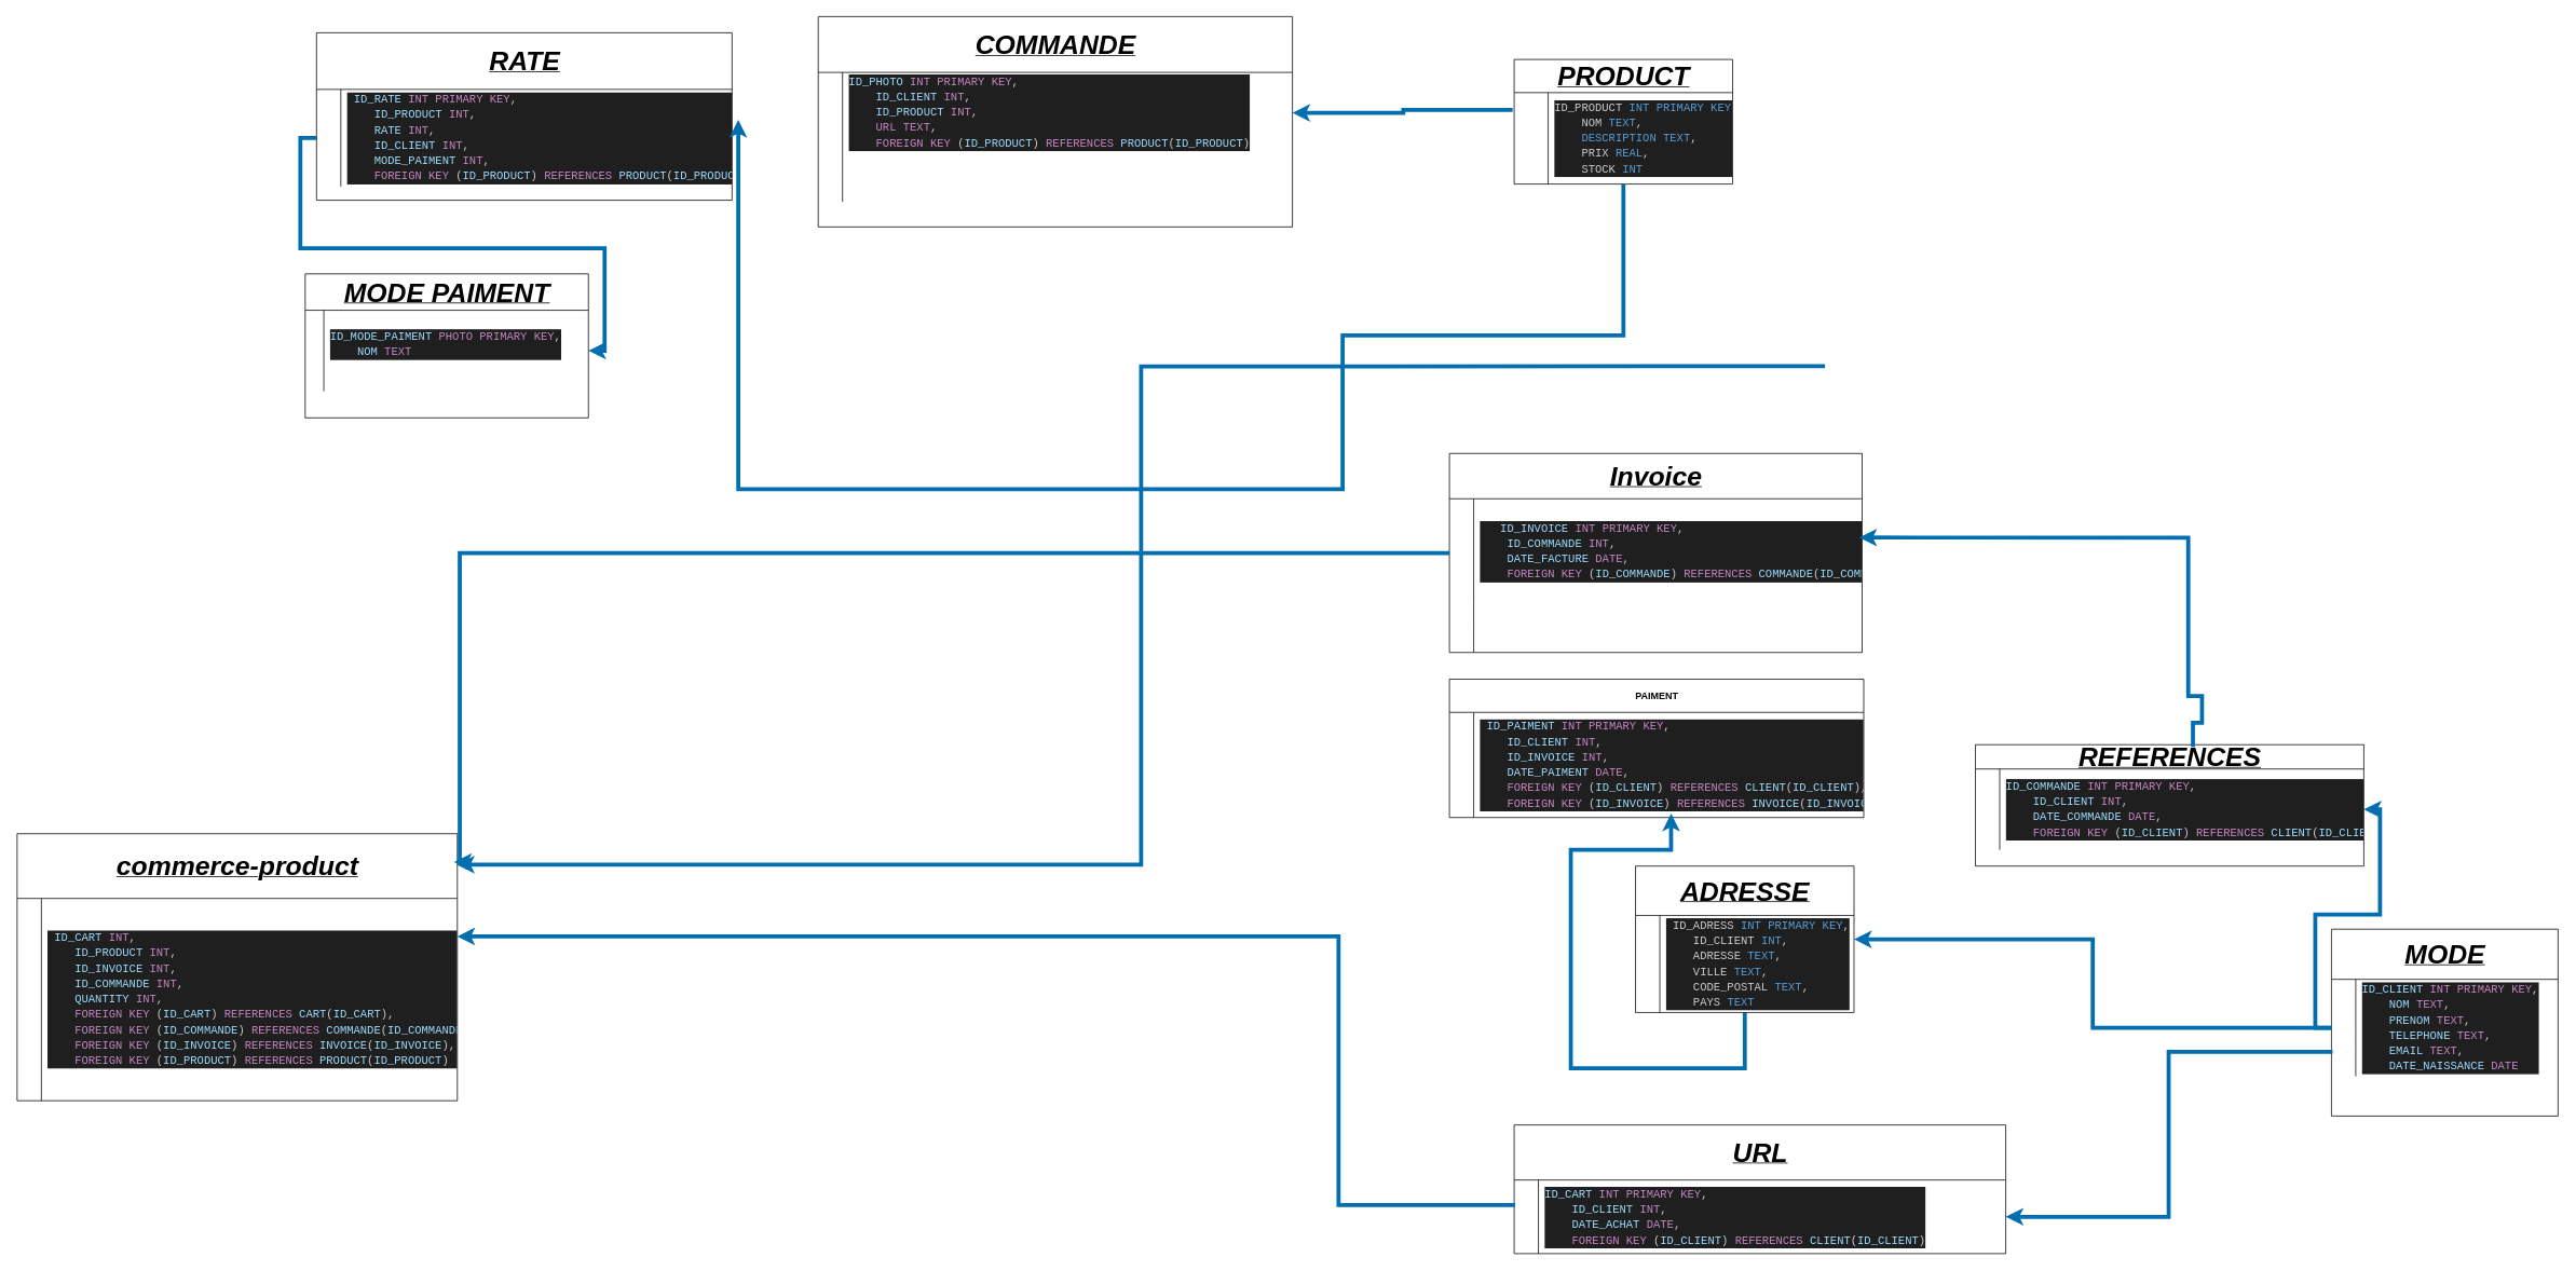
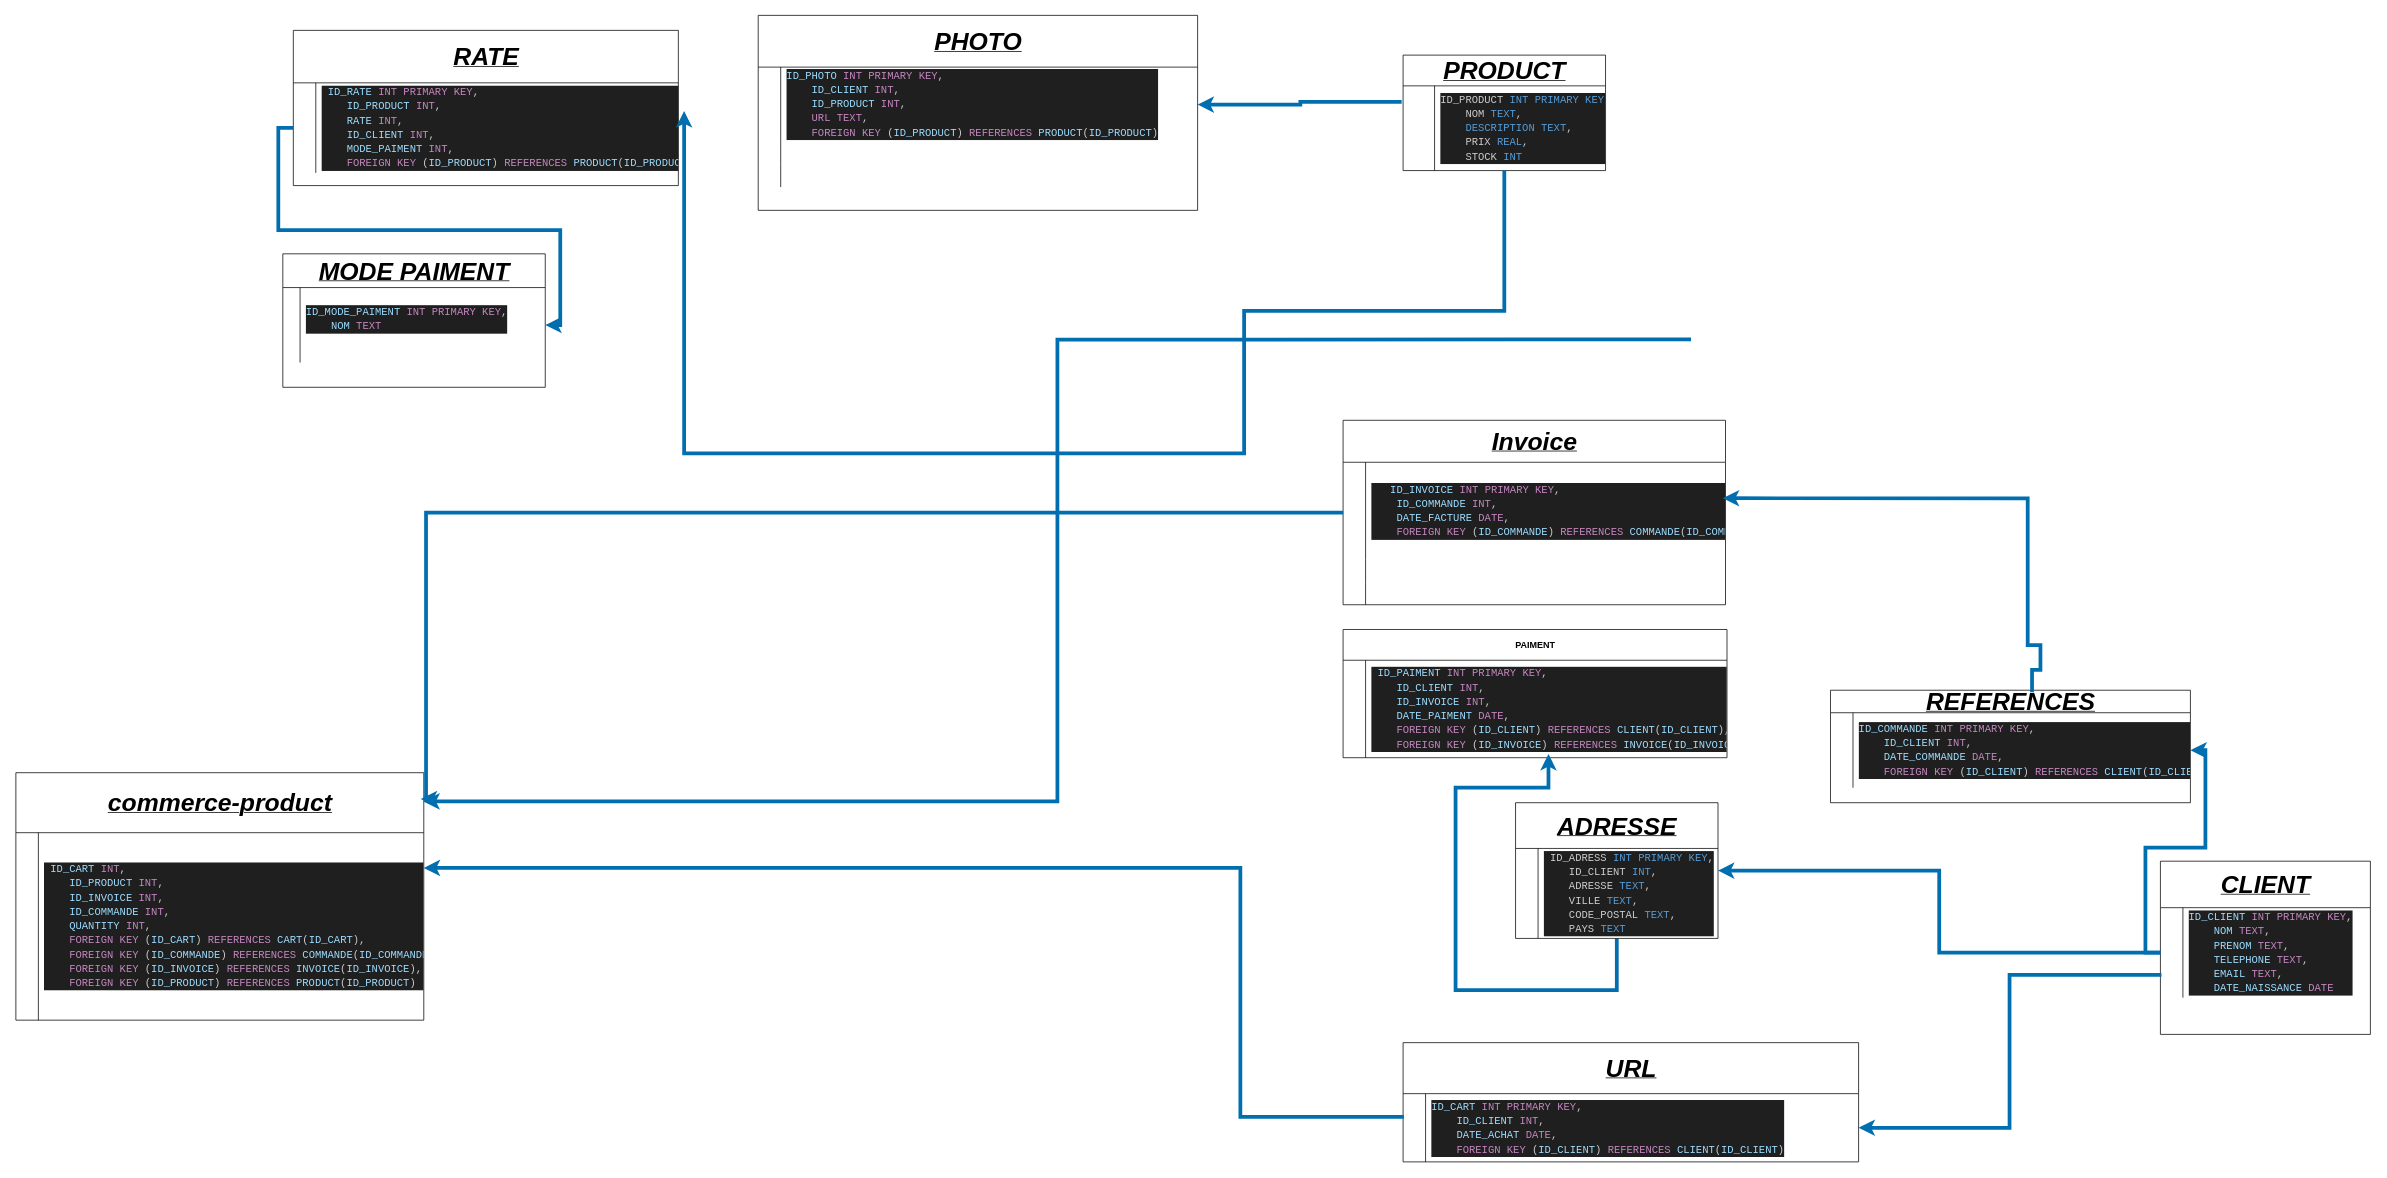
- <mxCell id="54" value="&lt;i&gt;&lt;u&gt;&lt;font style=&quot;font-size: 33px;&quot;&gt;COMMANDE&lt;/font&gt;&lt;/u&gt;&lt;/i&gt;" style="shape=table;startSize=69;container=1;collapsible=1;childLayout=tableLayout;fixedRows=1;rowLines=0;fontStyle=1;align=center;resizeLast=1;html=1;" vertex="1" parent="1"><mxGeometry x="1010" y="20" width="586" height="260" as="geometry" /></mxCell>
+ <mxCell id="54" value="&lt;i&gt;&lt;u&gt;&lt;font style=&quot;font-size: 33px;&quot;&gt;PHOTO&lt;/font&gt;&lt;/u&gt;&lt;/i&gt;" style="shape=table;startSize=69;container=1;collapsible=1;childLayout=tableLayout;fixedRows=1;rowLines=0;fontStyle=1;align=center;resizeLast=1;html=1;" vertex="1" parent="1"><mxGeometry x="1010" y="20" width="586" height="260" as="geometry" /></mxCell>
- <mxCell id="25" value="&#10;&lt;div style=&quot;color: #cccccc;background-color: #1f1f1f;font-family: Consolas, 'Courier New', monospace;font-weight: normal;font-size: 14px;line-height: 19px;white-space: pre;&quot;&gt;&lt;div&gt;&lt;span style=&quot;color: #9cdcfe;&quot;&gt;ID_MODE_PAIMENT&lt;/span&gt;&lt;span style=&quot;color: #cccccc;&quot;&gt; &lt;/span&gt;&lt;span style=&quot;color: #c586c0;&quot;&gt;PHOTO&lt;/span&gt;&lt;span style=&quot;color: #cccccc;&quot;&gt; &lt;/span&gt;&lt;span style=&quot;color: #c586c0;&quot;&gt;PRIMARY&lt;/span&gt;&lt;span style=&quot;color: #569cd6;&quot;&gt; &lt;/span&gt;&lt;span style=&quot;color: #c586c0;&quot;&gt;KEY&lt;/span&gt;&lt;span style=&quot;color: #cccccc;&quot;&gt;,&lt;/span&gt;&lt;/div&gt;&lt;div&gt;&lt;span style=&quot;color: #cccccc;&quot;&gt;&amp;nbsp; &amp;nbsp; &lt;/span&gt;&lt;span style=&quot;color: #9cdcfe;&quot;&gt;NOM&lt;/span&gt;&lt;span style=&quot;color: #cccccc;&quot;&gt; &lt;/span&gt;&lt;span style=&quot;color: #c586c0;&quot;&gt;TEXT&lt;/span&gt;&lt;/div&gt;&lt;/div&gt;&#10;&#10;" style="shape=partialRectangle;connectable=0;fillColor=none;top=0;left=0;bottom=0;right=0;align=left;spacingLeft=6;overflow=hidden;whiteSpace=wrap;html=1;" vertex="1" parent="23"><mxGeometry x="23" width="327" height="100" as="geometry"><mxRectangle width="327" height="100" as="alternateBounds" /></mxGeometry></mxCell>
+ <mxCell id="25" value="&#10;&lt;div style=&quot;color: #cccccc;background-color: #1f1f1f;font-family: Consolas, 'Courier New', monospace;font-weight: normal;font-size: 14px;line-height: 19px;white-space: pre;&quot;&gt;&lt;div&gt;&lt;span style=&quot;color: #9cdcfe;&quot;&gt;ID_MODE_PAIMENT&lt;/span&gt;&lt;span style=&quot;color: #cccccc;&quot;&gt; &lt;/span&gt;&lt;span style=&quot;color: #c586c0;&quot;&gt;INT&lt;/span&gt;&lt;span style=&quot;color: #cccccc;&quot;&gt; &lt;/span&gt;&lt;span style=&quot;color: #c586c0;&quot;&gt;PRIMARY&lt;/span&gt;&lt;span style=&quot;color: #569cd6;&quot;&gt; &lt;/span&gt;&lt;span style=&quot;color: #c586c0;&quot;&gt;KEY&lt;/span&gt;&lt;span style=&quot;color: #cccccc;&quot;&gt;,&lt;/span&gt;&lt;/div&gt;&lt;div&gt;&lt;span style=&quot;color: #cccccc;&quot;&gt;&amp;nbsp; &amp;nbsp; &lt;/span&gt;&lt;span style=&quot;color: #9cdcfe;&quot;&gt;NOM&lt;/span&gt;&lt;span style=&quot;color: #cccccc;&quot;&gt; &lt;/span&gt;&lt;span style=&quot;color: #c586c0;&quot;&gt;TEXT&lt;/span&gt;&lt;/div&gt;&lt;/div&gt;&#10;&#10;" style="shape=partialRectangle;connectable=0;fillColor=none;top=0;left=0;bottom=0;right=0;align=left;spacingLeft=6;overflow=hidden;whiteSpace=wrap;html=1;" vertex="1" parent="23"><mxGeometry x="23" width="327" height="100" as="geometry"><mxRectangle width="327" height="100" as="alternateBounds" /></mxGeometry></mxCell>
- <mxCell id="14" value="&lt;i&gt;&lt;u&gt;&lt;font style=&quot;font-size: 33px;&quot;&gt;MODE&lt;/font&gt;&lt;/u&gt;&lt;/i&gt;" style="shape=table;startSize=62;container=1;collapsible=1;childLayout=tableLayout;fixedRows=1;rowLines=0;fontStyle=1;align=center;resizeLast=1;html=1;" vertex="1" parent="1"><mxGeometry x="2880" y="1148" width="280" height="231" as="geometry" /></mxCell>
+ <mxCell id="14" value="&lt;i&gt;&lt;u&gt;&lt;font style=&quot;font-size: 33px;&quot;&gt;CLIENT&lt;/font&gt;&lt;/u&gt;&lt;/i&gt;" style="shape=table;startSize=62;container=1;collapsible=1;childLayout=tableLayout;fixedRows=1;rowLines=0;fontStyle=1;align=center;resizeLast=1;html=1;" vertex="1" parent="1"><mxGeometry x="2880" y="1148" width="280" height="231" as="geometry" /></mxCell>
